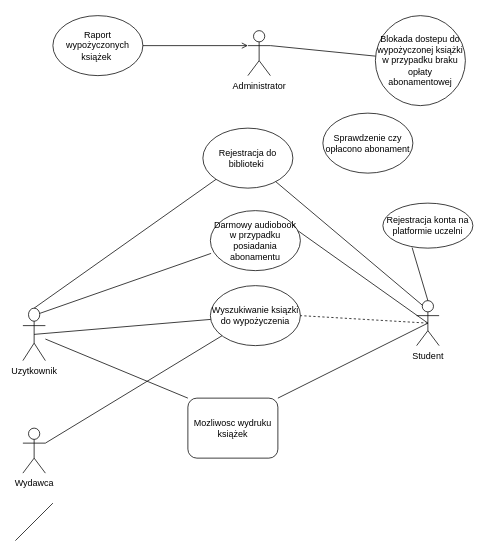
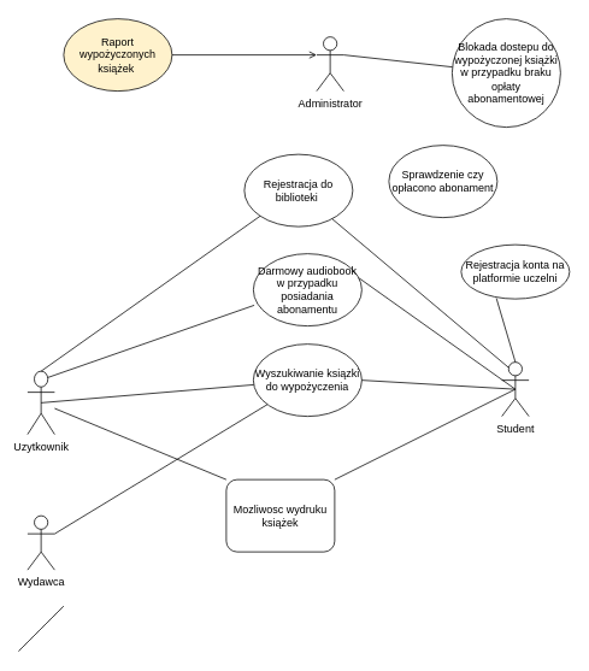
- <mxCell id="13" value="Raport wypożyczonych książek&amp;nbsp;" parent="1" vertex="1" style="ellipse;whiteSpace=wrap;html=1;"><mxGeometry as="geometry" height="80" width="120" y="20" x="70" /></mxCell>
+ <mxCell id="13" value="Raport wypożyczonych książek&amp;nbsp;" parent="1" vertex="1" style="ellipse;whiteSpace=wrap;html=1;fillColor=#fff2cc;"><mxGeometry as="geometry" height="80" width="120" y="20" x="70" /></mxCell>
- <mxCell id="3" value="Administrator" parent="1" vertex="1" style="shape=umlActor;verticalLabelPosition=bottom;labelBackgroundColor=#ffffff;verticalAlign=top;html=1;outlineConnect=0;"><mxGeometry as="geometry" height="60" width="30" y="40" x="330" /></mxCell>
+ <mxCell id="3" value="Administrator" parent="1" vertex="1" style="shape=umlActor;verticalLabelPosition=bottom;labelBackgroundColor=#ffffff;verticalAlign=top;html=1;outlineConnect=0;"><mxGeometry x="350" y="40" as="geometry" height="60" width="30" /></mxCell>
- <mxCell id="5" value="Sprawdzenie czy opłacono abonament" parent="1" vertex="1" style="ellipse;whiteSpace=wrap;html=1;"><mxGeometry x="430" y="150" as="geometry" height="80" width="120" /></mxCell>
+ <mxCell id="5" value="Sprawdzenie czy opłacono abonament" parent="1" vertex="1" style="ellipse;whiteSpace=wrap;html=1;"><mxGeometry as="geometry" height="80" width="120" y="160" x="430" /></mxCell>
- <mxCell id="20" value="" parent="1" style="endArrow=none;html=1;entryX=1;entryY=0.5;entryDx=0;entryDy=0;exitX=0.5;exitY=0.5;exitDx=0;exitDy=0;exitPerimeter=0;dashed=1;" edge="1" target="8" source="7"><mxGeometry as="geometry" height="50" width="50" relative="1"><mxPoint as="sourcePoint" y="430" x="560" /><mxPoint as="targetPoint" y="660" x="460" /><Array as="points" /></mxGeometry></mxCell>
+ <mxCell id="20" value="" parent="1" style="endArrow=none;html=1;entryX=1;entryY=0.5;entryDx=0;entryDy=0;exitX=0.5;exitY=0.5;exitDx=0;exitDy=0;exitPerimeter=0;" edge="1" target="8" source="7"><mxGeometry as="geometry" height="50" width="50" relative="1"><mxPoint as="sourcePoint" y="430" x="560" /><mxPoint as="targetPoint" y="660" x="460" /><Array as="points" /></mxGeometry></mxCell>
